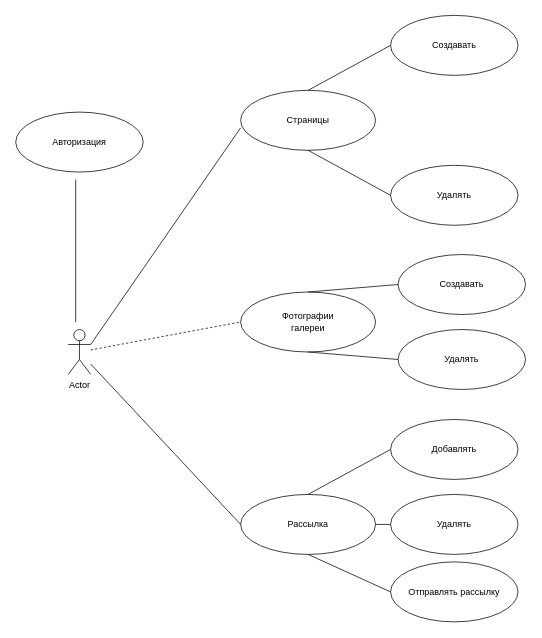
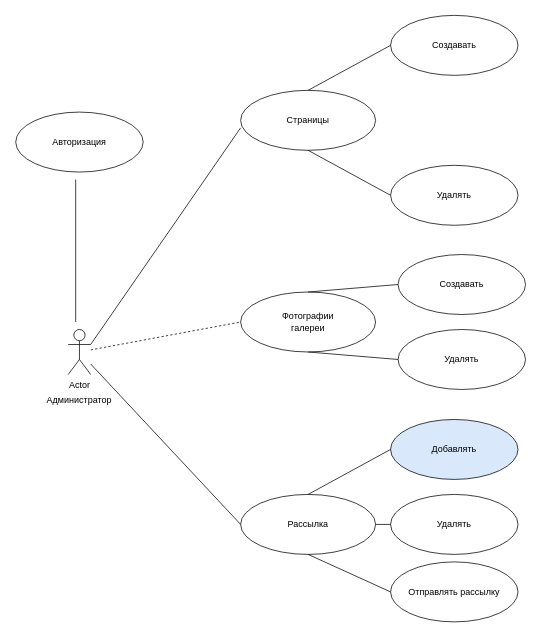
+ <mxCell id="10" value="Администратор" style="text;html=1;align=center;verticalAlign=middle;whiteSpace=wrap;rounded=0;" parent="1" vertex="1"><mxGeometry x="60" y="519" width="90" height="30" as="geometry" /></mxCell>
- <mxCell id="15" value="&lt;div&gt;Добавлять&lt;/div&gt;" style="ellipse;whiteSpace=wrap;html=1;" parent="1" vertex="1"><mxGeometry x="520" y="559" width="170" height="80" as="geometry" /></mxCell>
+ <mxCell id="15" value="&lt;div&gt;Добавлять&lt;/div&gt;" style="ellipse;whiteSpace=wrap;html=1;fillColor=#dae8fc;" parent="1" vertex="1"><mxGeometry x="520" y="559" width="170" height="80" as="geometry" /></mxCell>
